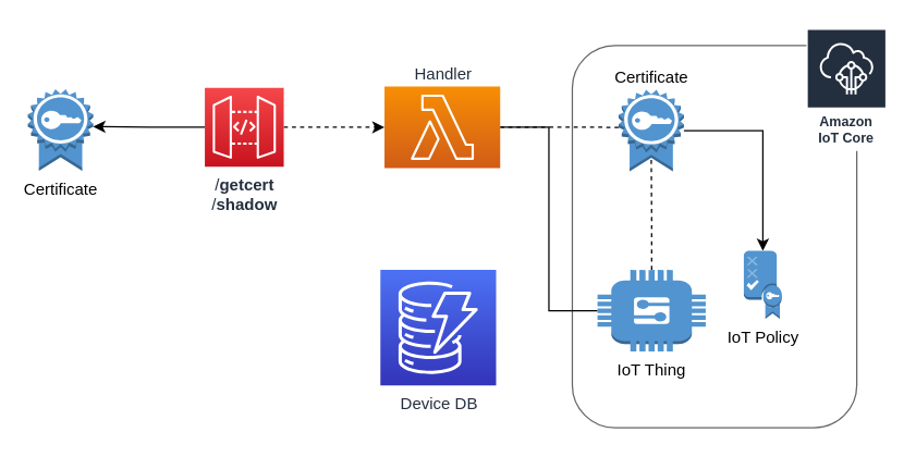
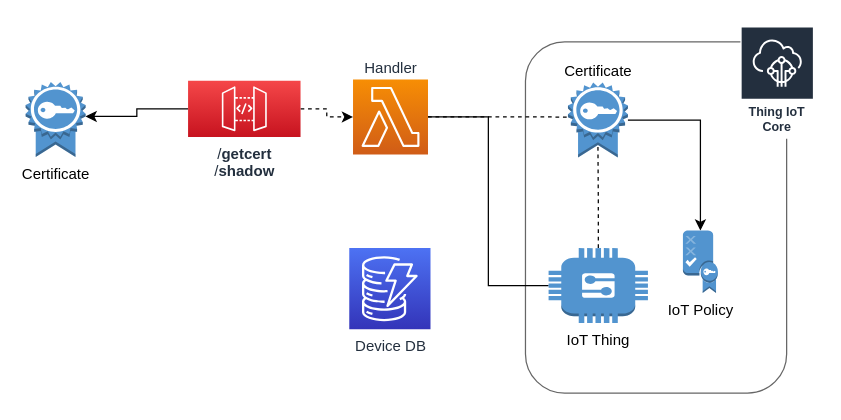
- <mxCell id="6" value="/&lt;b&gt;getcert&lt;/b&gt;&lt;br&gt;/&lt;b&gt;shadow&lt;/b&gt;" style="outlineConnect=0;fontColor=#232F3E;gradientColor=#F54749;gradientDirection=north;fillColor=#C7131F;strokeColor=#ffffff;dashed=0;verticalLabelPosition=bottom;verticalAlign=top;align=center;html=1;fontSize=12;fontStyle=0;aspect=fixed;shape=mxgraph.aws4.resourceIcon;resIcon=mxgraph.aws4.api_gateway;" parent="1" vertex="1"><mxGeometry x="150" y="64" width="58" height="58" as="geometry" /></mxCell>
+ <mxCell id="6" value="/&lt;b&gt;getcert&lt;/b&gt;&lt;br&gt;/&lt;b&gt;shadow&lt;/b&gt;" style="outlineConnect=0;fontColor=#232F3E;gradientColor=#F54749;gradientDirection=north;fillColor=#C7131F;strokeColor=#ffffff;dashed=0;verticalLabelPosition=bottom;verticalAlign=top;align=center;html=1;fontSize=12;fontStyle=0;aspect=fixed;shape=mxgraph.aws4.resourceIcon;resIcon=mxgraph.aws4.api_gateway;" parent="1" vertex="1"><mxGeometry x="150" y="64" width="90" height="45" as="geometry" /></mxCell>
- <mxCell id="9" value="Handler" style="outlineConnect=0;fontColor=#232F3E;gradientColor=#F78E04;gradientDirection=north;fillColor=#D05C17;strokeColor=#ffffff;dashed=0;verticalLabelPosition=top;verticalAlign=bottom;align=center;html=1;fontSize=12;fontStyle=0;aspect=fixed;shape=mxgraph.aws4.resourceIcon;resIcon=mxgraph.aws4.lambda;labelPosition=center;" parent="1" vertex="1"><mxGeometry x="282" y="63" width="85" height="60" as="geometry" /></mxCell>
+ <mxCell id="9" value="Handler" style="outlineConnect=0;fontColor=#232F3E;gradientColor=#F78E04;gradientDirection=north;fillColor=#D05C17;strokeColor=#ffffff;dashed=0;verticalLabelPosition=top;verticalAlign=bottom;align=center;html=1;fontSize=12;fontStyle=0;aspect=fixed;shape=mxgraph.aws4.resourceIcon;resIcon=mxgraph.aws4.lambda;labelPosition=center;" parent="1" vertex="1"><mxGeometry x="282" y="63" width="60" height="60" as="geometry" /></mxCell>
- <mxCell id="16" value="Amazon IoT Core" style="outlineConnect=0;fontColor=#232F3E;gradientColor=none;strokeColor=#ffffff;fillColor=#232F3E;dashed=0;verticalLabelPosition=middle;verticalAlign=bottom;align=center;html=1;whiteSpace=wrap;fontSize=10;fontStyle=1;spacing=3;shape=mxgraph.aws4.productIcon;prIcon=mxgraph.aws4.iot_core;" parent="1" vertex="1"><mxGeometry x="592" y="20.5" width="59" height="90" as="geometry" /></mxCell>
+ <mxCell id="16" value="Thing IoT Core" style="outlineConnect=0;fontColor=#232F3E;gradientColor=none;strokeColor=#ffffff;fillColor=#232F3E;dashed=0;verticalLabelPosition=middle;verticalAlign=bottom;align=center;html=1;whiteSpace=wrap;fontSize=10;fontStyle=1;spacing=3;shape=mxgraph.aws4.productIcon;prIcon=mxgraph.aws4.iot_core;" parent="1" vertex="1"><mxGeometry x="592" y="20.5" width="59" height="90" as="geometry" /></mxCell>
- <mxCell id="10" value="Device DB" style="outlineConnect=0;fontColor=#232F3E;gradientColor=#4D72F3;gradientDirection=north;fillColor=#3334B9;strokeColor=#ffffff;dashed=0;verticalLabelPosition=bottom;verticalAlign=top;align=center;html=1;fontSize=12;fontStyle=0;aspect=fixed;shape=mxgraph.aws4.resourceIcon;resIcon=mxgraph.aws4.dynamodb;" parent="1" vertex="1"><mxGeometry x="279" y="198" width="85" height="85" as="geometry" /></mxCell>
+ <mxCell id="10" value="Device DB" style="outlineConnect=0;fontColor=#232F3E;gradientColor=#4D72F3;gradientDirection=north;fillColor=#3334B9;strokeColor=#ffffff;dashed=0;verticalLabelPosition=bottom;verticalAlign=top;align=center;html=1;fontSize=12;fontStyle=0;aspect=fixed;shape=mxgraph.aws4.resourceIcon;resIcon=mxgraph.aws4.dynamodb;" parent="1" vertex="1"><mxGeometry x="279" y="198" width="65" height="65" as="geometry" /></mxCell>
